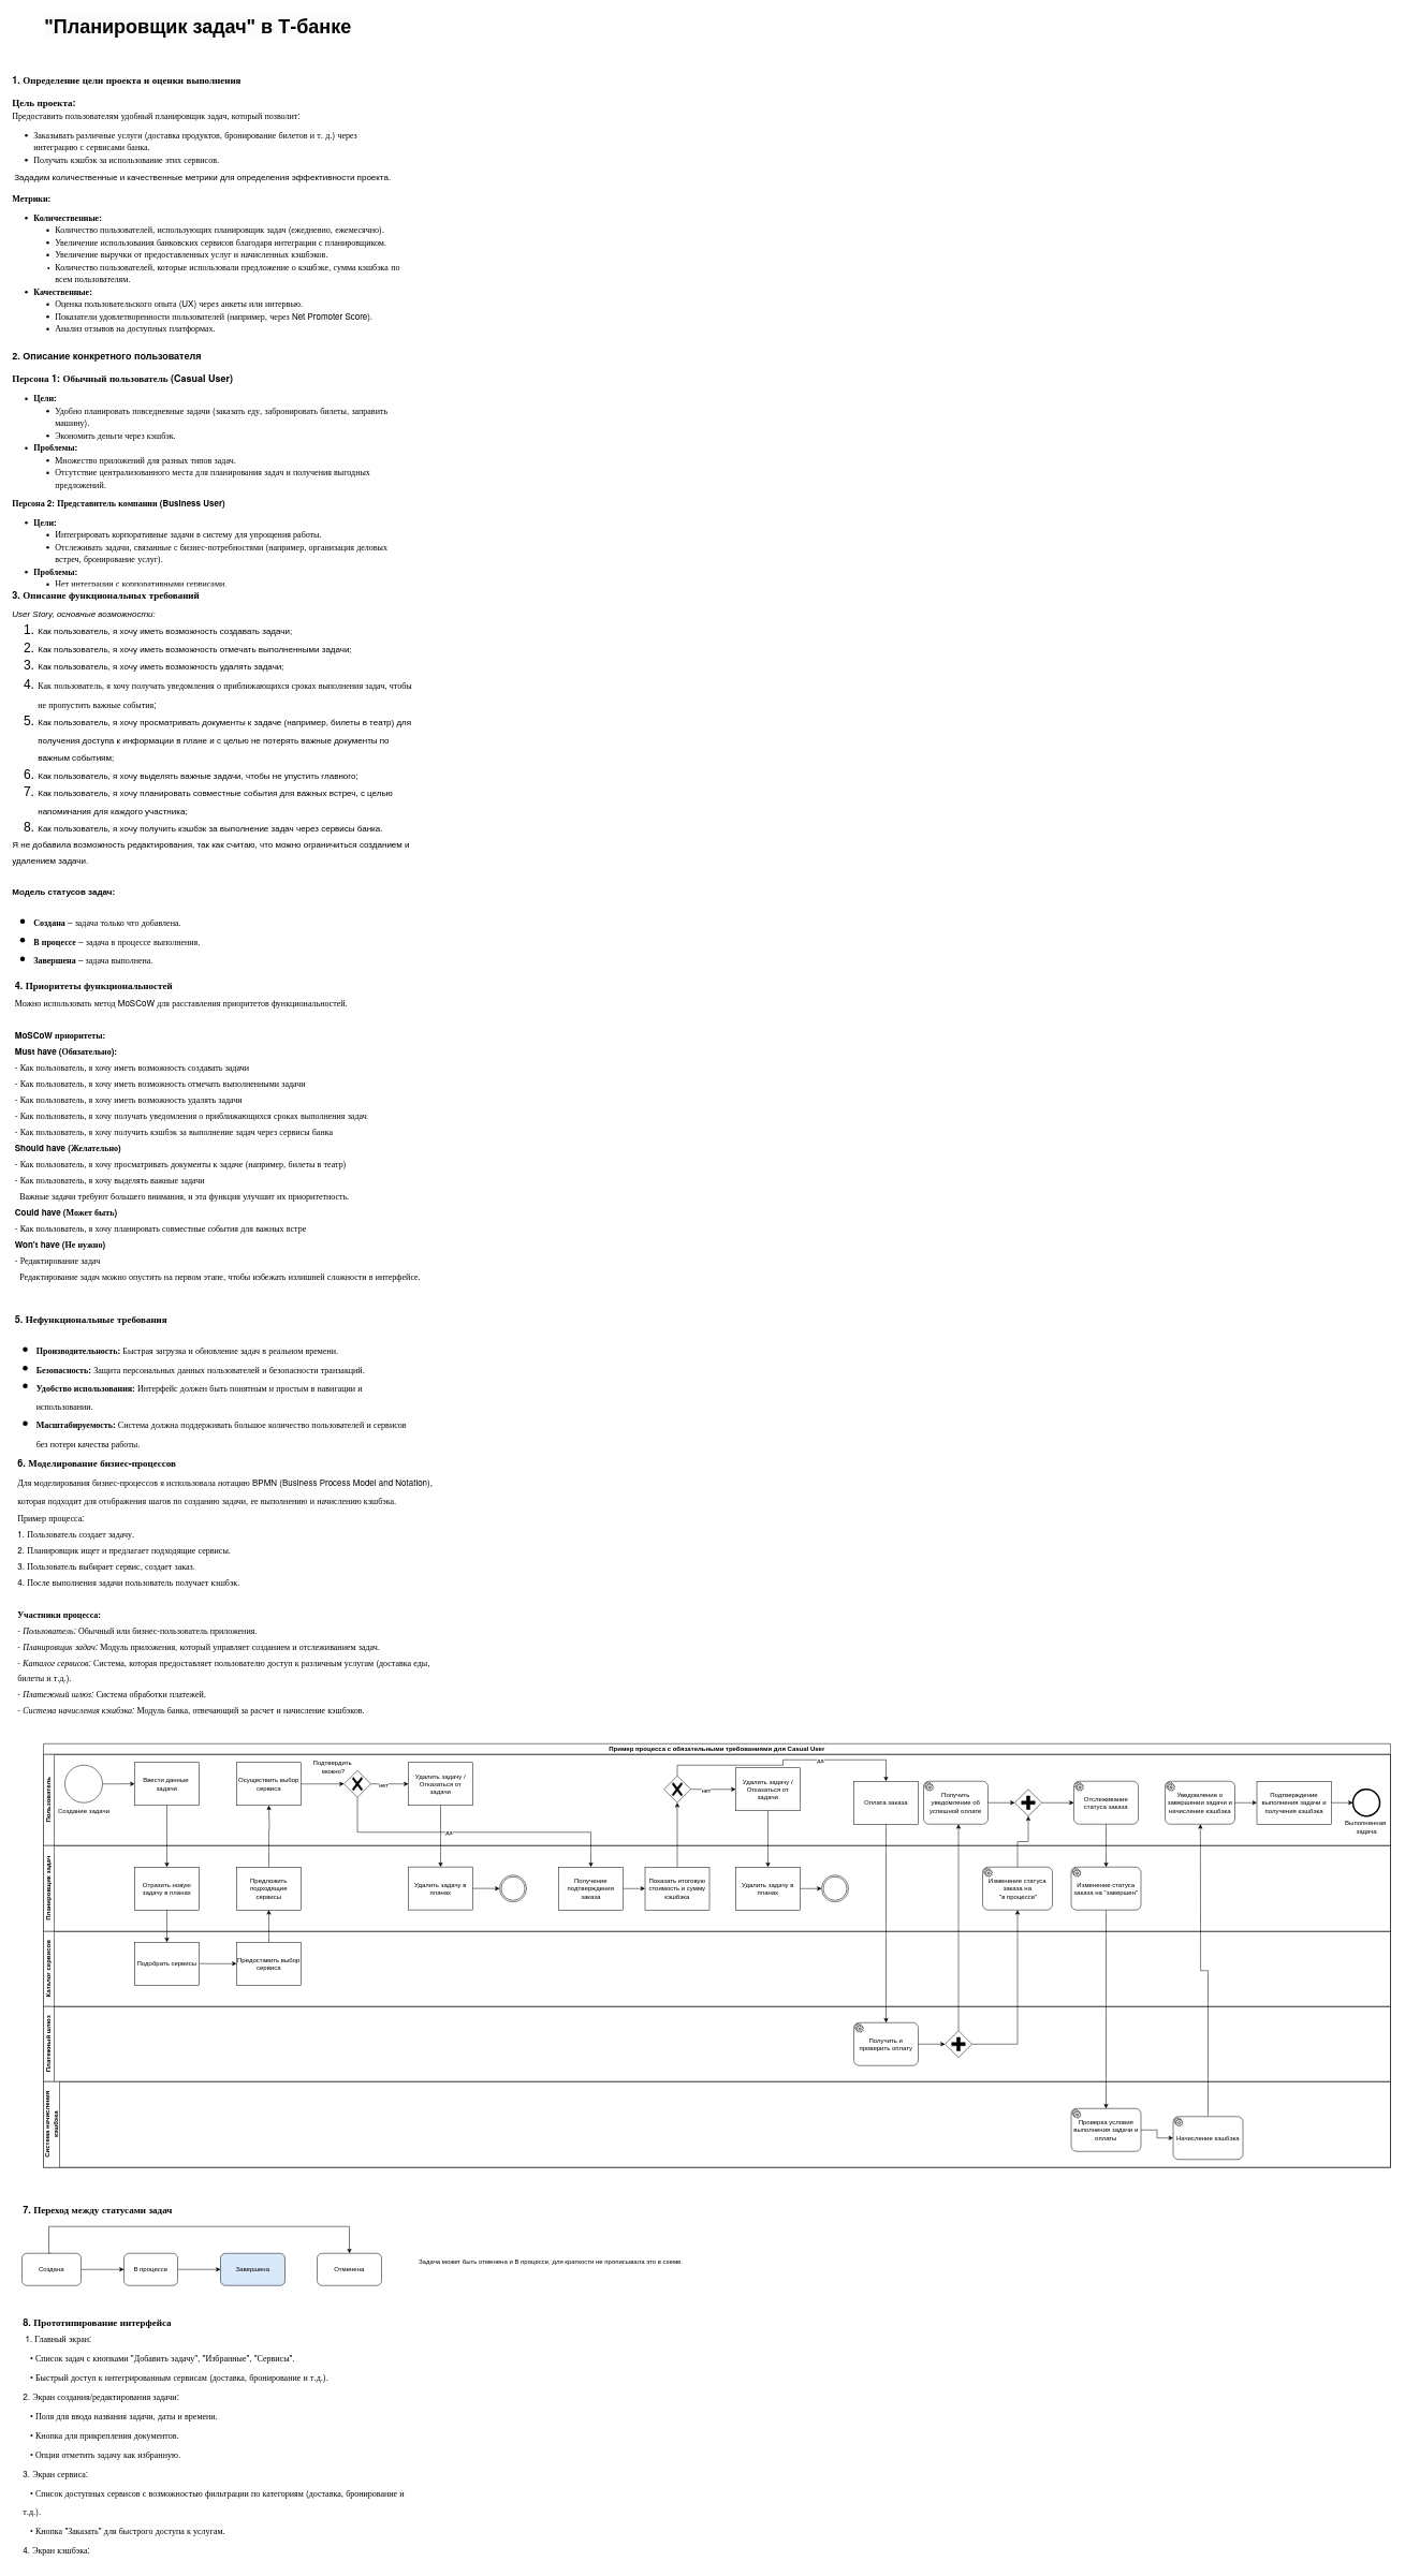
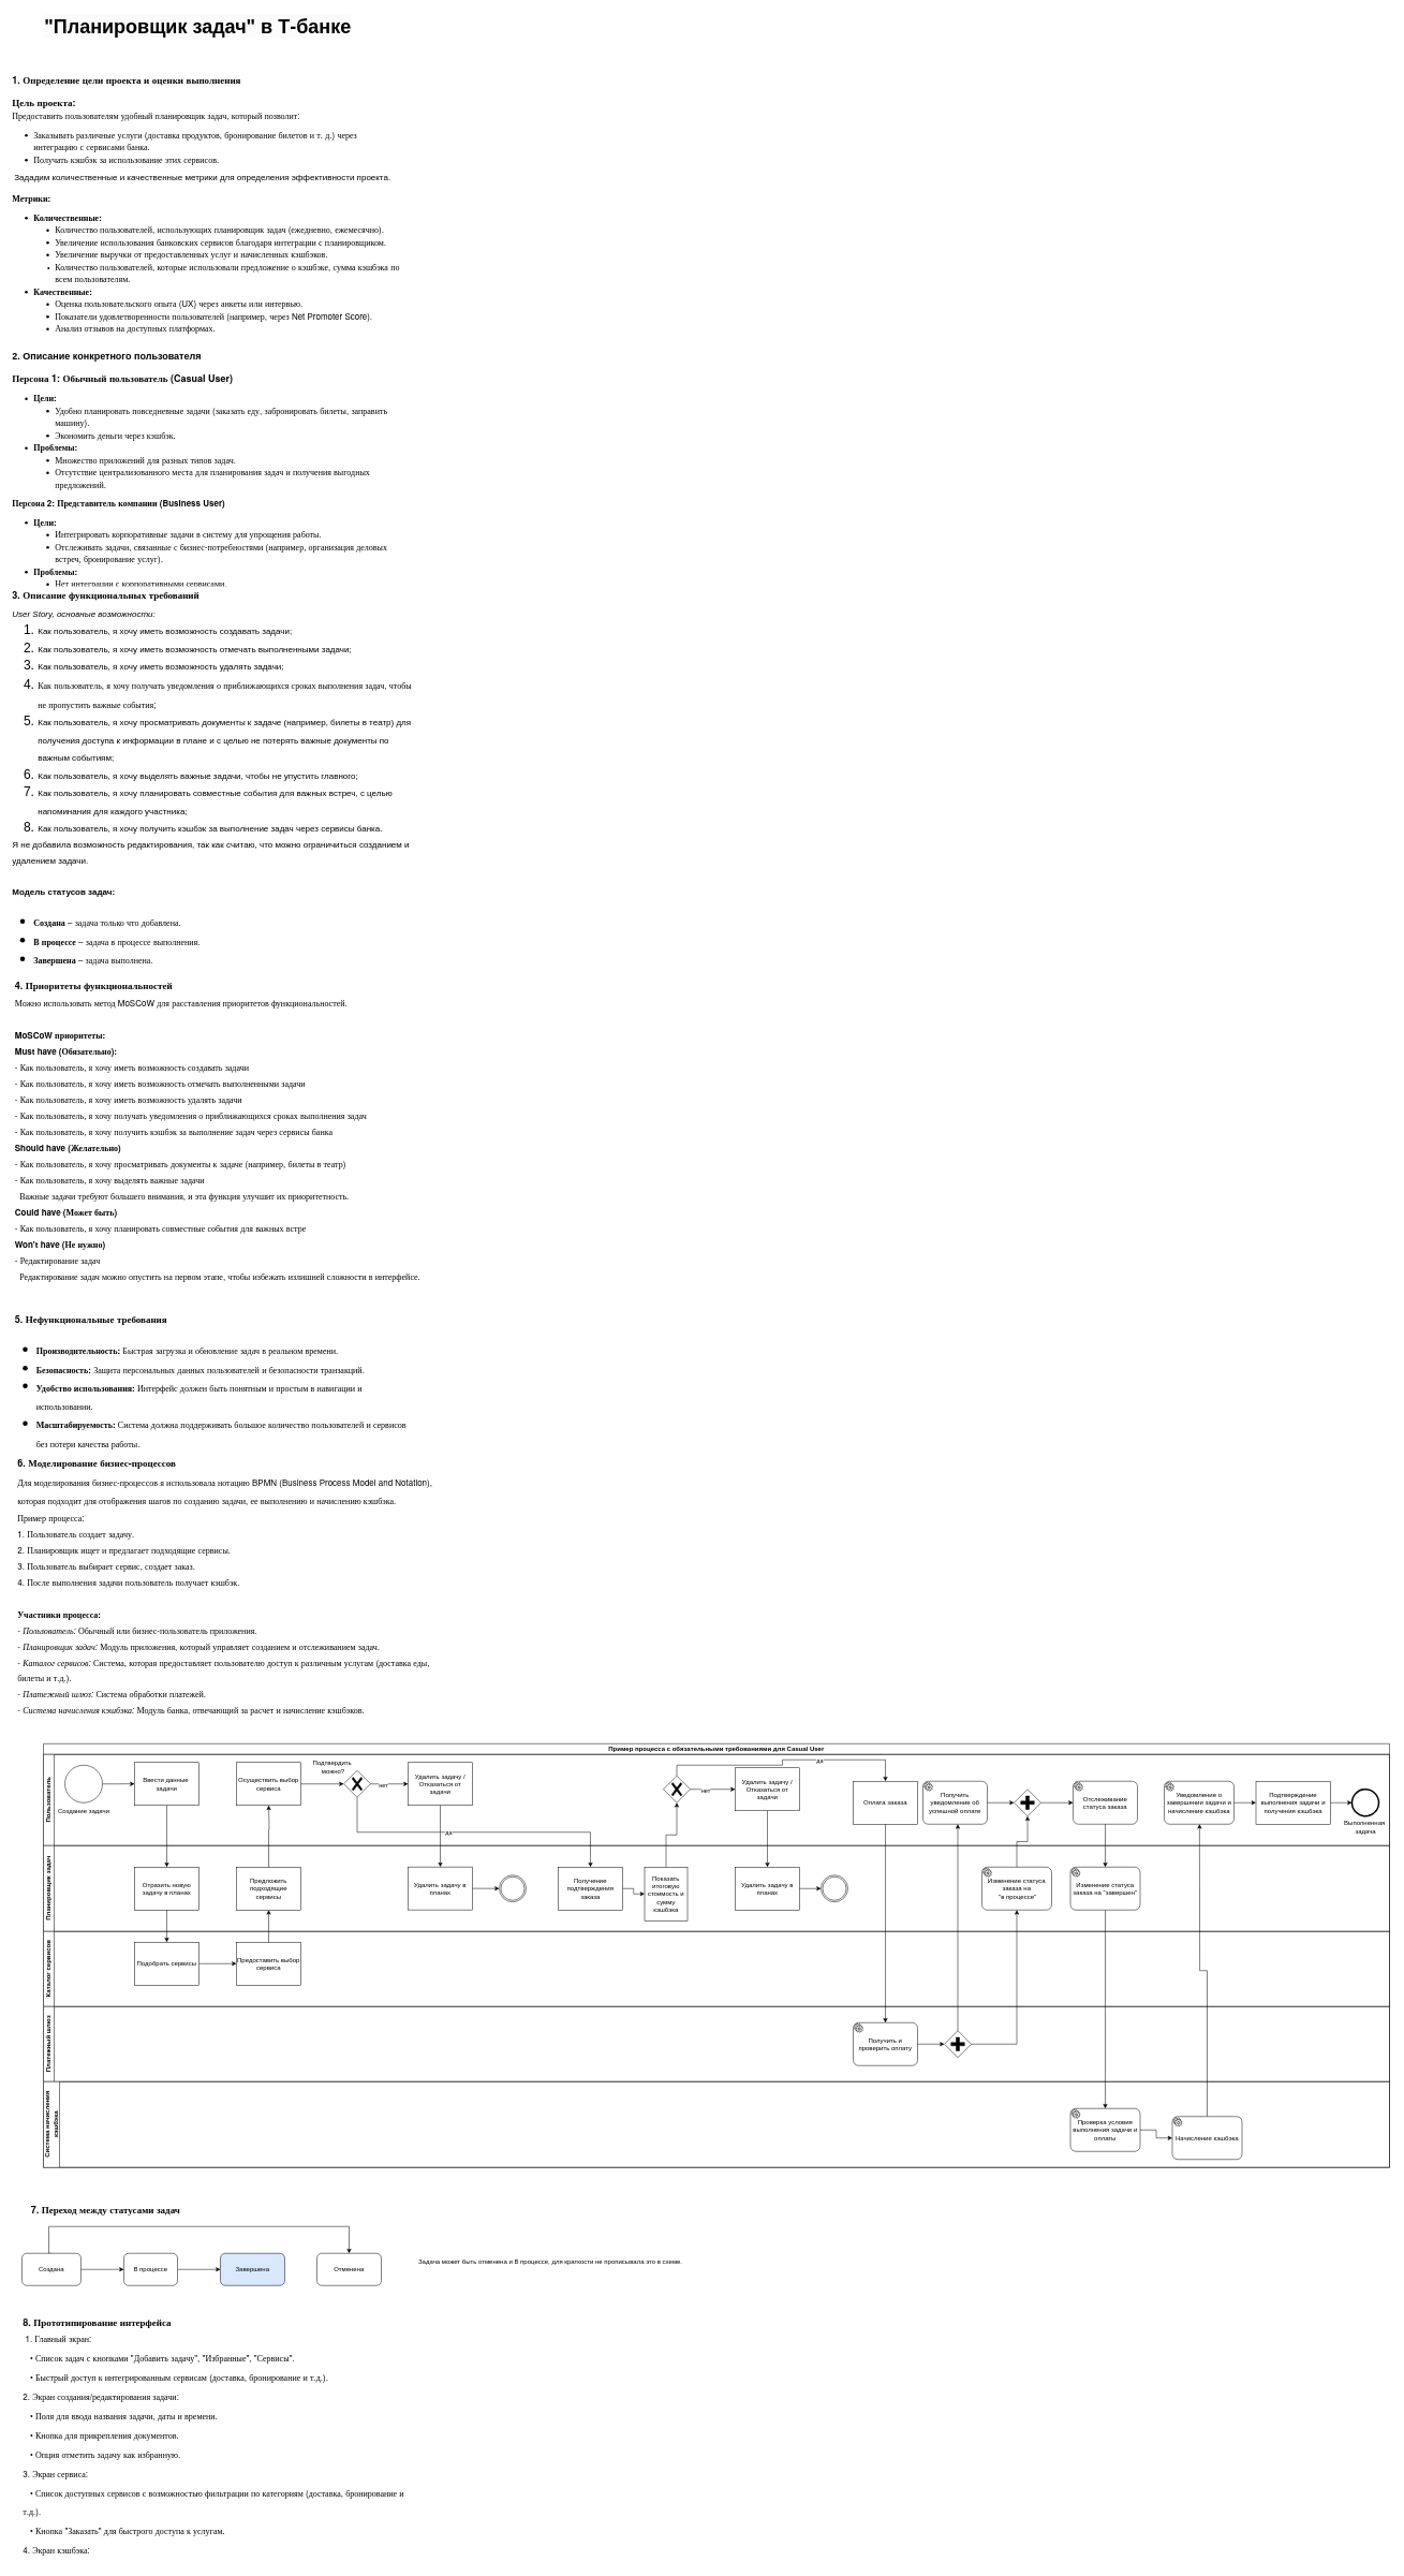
- <mxCell id="43" value="Показать итоговую стоимость и сумму кэшбэка" style="points=[[0.25,0,0],[0.5,0,0],[0.75,0,0],[1,0.25,0],[1,0.5,0],[1,0.75,0],[0.75,1,0],[0.5,1,0],[0.25,1,0],[0,0.75,0],[0,0.5,0],[0,0.25,0]];shape=mxgraph.bpmn.task2;whiteSpace=wrap;rectStyle=rounded;size=10;html=1;container=1;expand=0;collapsible=0;taskMarker=service;" vertex="1" parent="35"><mxGeometry x="1121" y="40" width="120" height="80" as="geometry" /></mxCell>
+ <mxCell id="43" value="Показать итоговую стоимость и сумму кэшбэка" style="points=[[0.25,0,0],[0.5,0,0],[0.75,0,0],[1,0.25,0],[1,0.5,0],[1,0.75,0],[0.75,1,0],[0.5,1,0],[0.25,1,0],[0,0.75,0],[0,0.5,0],[0,0.25,0]];shape=mxgraph.bpmn.task2;whiteSpace=wrap;rectStyle=rounded;size=10;html=1;container=1;expand=0;collapsible=0;taskMarker=service;" vertex="1" parent="35"><mxGeometry x="1121" y="40" width="80" height="100" as="geometry" /></mxCell>
- <mxCell id="79" value="&lt;h1 style=&quot;margin-top: 0px;&quot;&gt;&lt;p style=&quot;margin: 0px 0px 2px; font-variant-numeric: normal; font-variant-east-asian: normal; font-variant-alternates: normal; font-size-adjust: none; font-kerning: auto; font-optical-sizing: auto; font-feature-settings: normal; font-variation-settings: normal; font-variant-position: normal; font-variant-emoji: normal; font-weight: 400; font-stretch: normal; line-height: normal; font-family: &amp;quot;Helvetica Neue&amp;quot;;&quot; class=&quot;p1&quot;&gt;&lt;b style=&quot;&quot;&gt;&lt;font style=&quot;font-size: 18px;&quot;&gt;7. Переход между статусами задач&lt;/font&gt;&lt;/b&gt;&lt;/p&gt;&lt;/h1&gt;" style="text;html=1;whiteSpace=wrap;overflow=hidden;rounded=0;" vertex="1" parent="1"><mxGeometry x="40" y="4090" width="750" height="60" as="geometry" /></mxCell>
+ <mxCell id="79" value="&lt;h1 style=&quot;margin-top: 0px;&quot;&gt;&lt;p style=&quot;margin: 0px 0px 2px; font-variant-numeric: normal; font-variant-east-asian: normal; font-variant-alternates: normal; font-size-adjust: none; font-kerning: auto; font-optical-sizing: auto; font-feature-settings: normal; font-variation-settings: normal; font-variant-position: normal; font-variant-emoji: normal; font-weight: 400; font-stretch: normal; line-height: normal; font-family: &amp;quot;Helvetica Neue&amp;quot;;&quot; class=&quot;p1&quot;&gt;&lt;b style=&quot;&quot;&gt;&lt;font style=&quot;font-size: 18px;&quot;&gt;7. Переход между статусами задач&lt;/font&gt;&lt;/b&gt;&lt;/p&gt;&lt;/h1&gt;" style="text;html=1;whiteSpace=wrap;overflow=hidden;rounded=0;" vertex="1" parent="1"><mxGeometry x="55" y="4090" width="750" height="60" as="geometry" /></mxCell>
